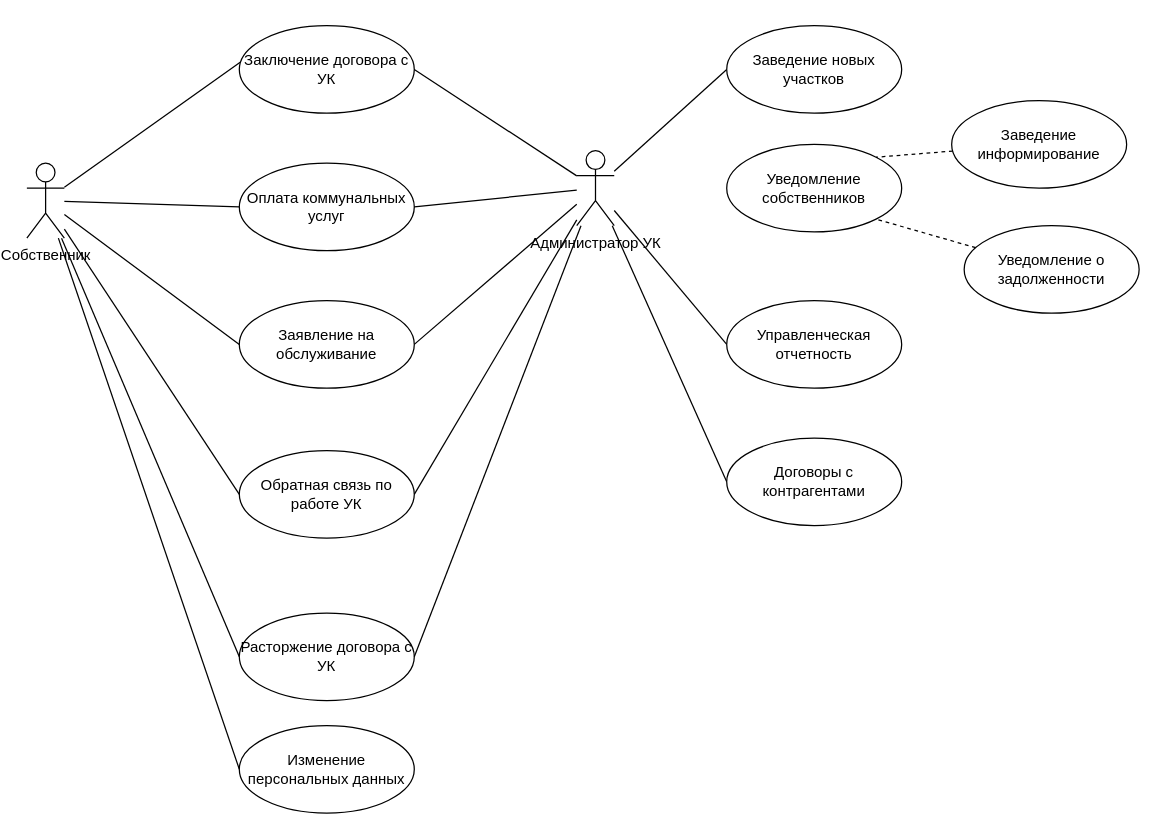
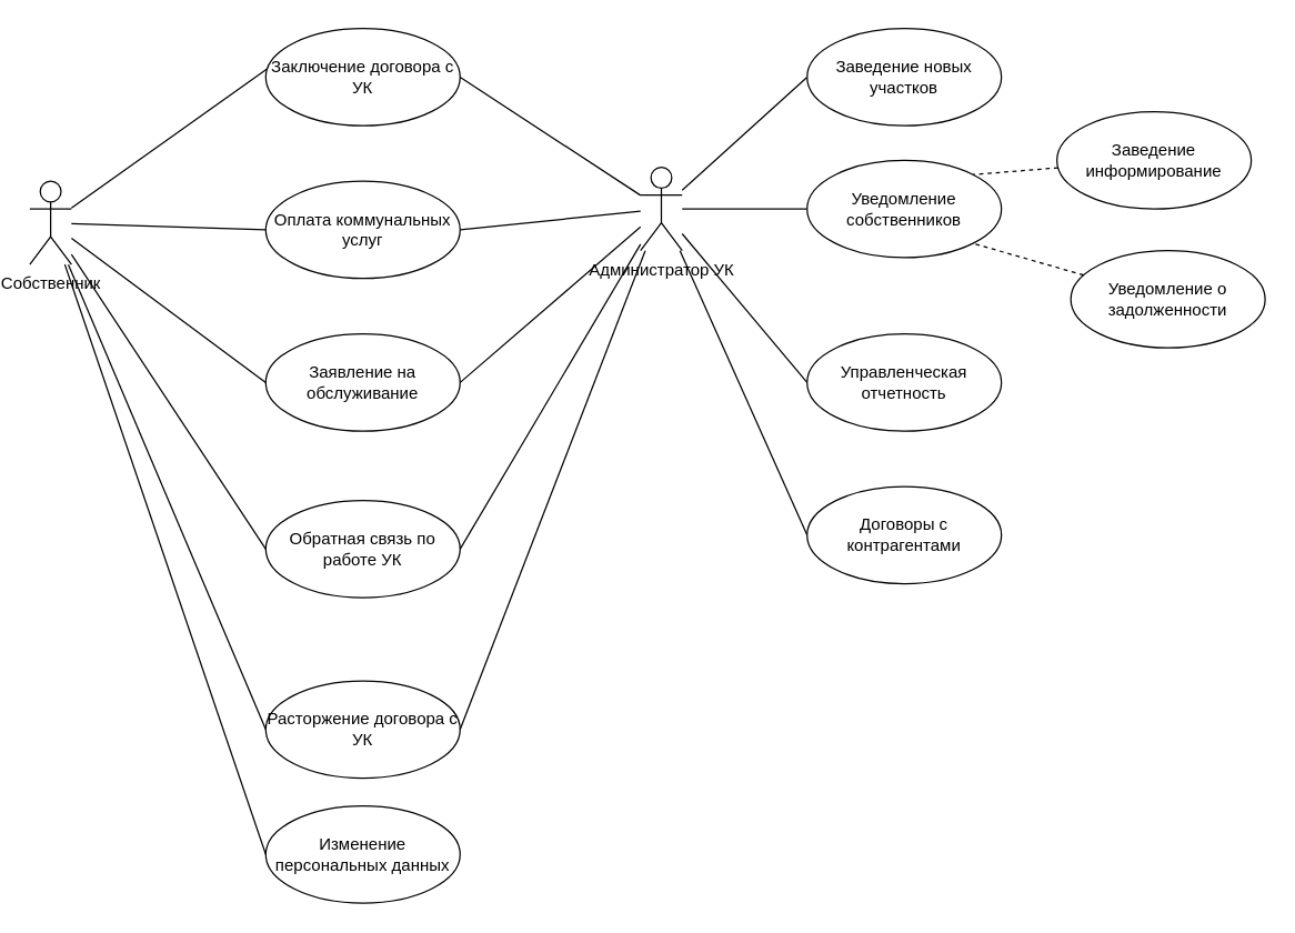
+ <mxCell id="20" style="edgeStyle=none;rounded=0;orthogonalLoop=1;jettySize=auto;html=1;entryX=0;entryY=0.5;entryDx=0;entryDy=0;endArrow=none;endFill=0;" parent="1" source="23" target="25" edge="1"><mxGeometry relative="1" as="geometry" /></mxCell>
